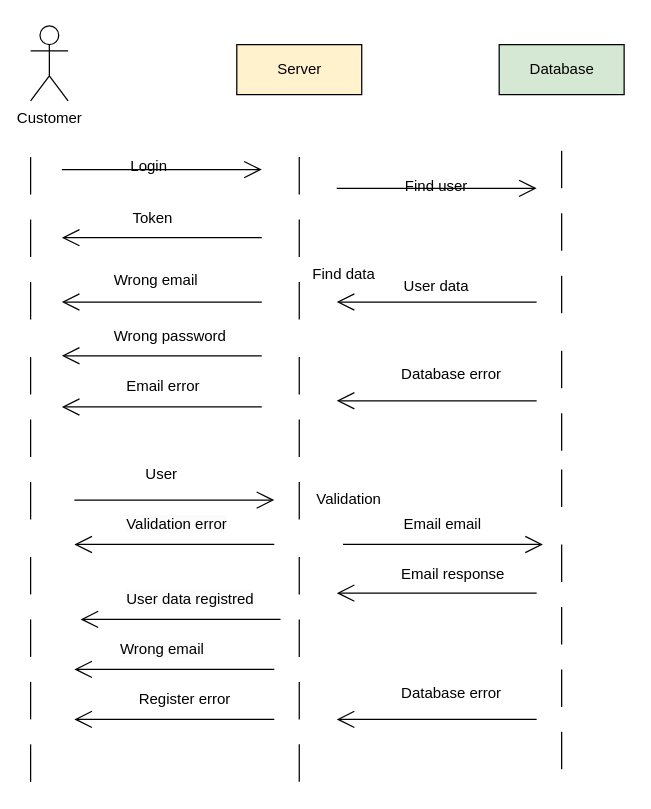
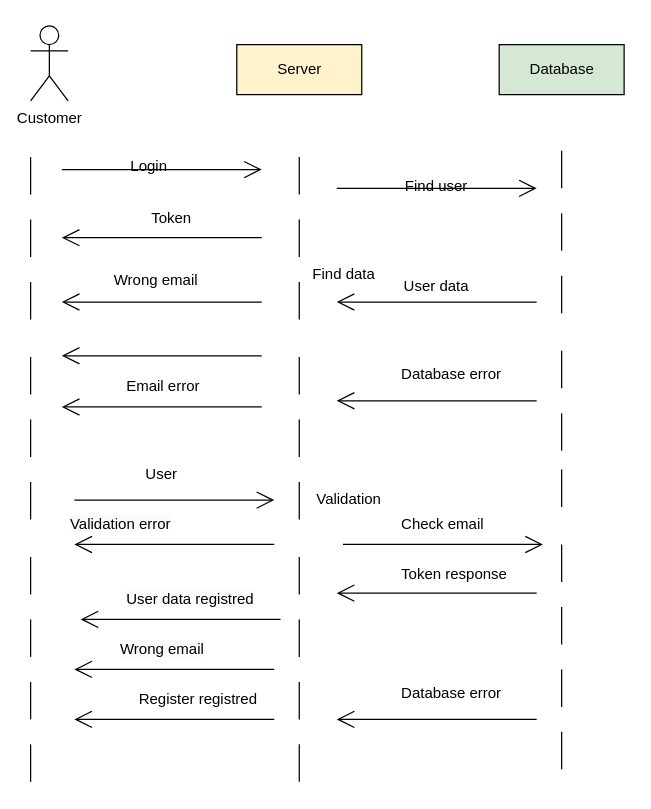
- <mxCell id="27" value="&lt;div style=&quot;text-align: center;&quot;&gt;&lt;span style=&quot;background-color: initial;&quot;&gt;Token&lt;/span&gt;&lt;/div&gt;" style="text;whiteSpace=wrap;html=1;" vertex="1" parent="1"><mxGeometry x="104" y="160" width="90" height="40" as="geometry" /></mxCell>
+ <mxCell id="27" value="&lt;div style=&quot;text-align: center;&quot;&gt;&lt;span style=&quot;background-color: initial;&quot;&gt;Token&lt;/span&gt;&lt;/div&gt;" style="text;whiteSpace=wrap;html=1;" vertex="1" parent="1"><mxGeometry x="119" y="160" width="90" height="40" as="geometry" /></mxCell>
- <mxCell id="31" value="&lt;div style=&quot;text-align: center;&quot;&gt;Wrong password&lt;/div&gt;" style="text;whiteSpace=wrap;html=1;" vertex="1" parent="1"><mxGeometry x="89" y="255" width="100" height="40" as="geometry" /></mxCell>
- <mxCell id="49" value="Email email" style="text;align=center;fontStyle=0;verticalAlign=middle;spacingLeft=3;spacingRight=3;strokeColor=none;rotatable=0;points=[[0,0.5],[1,0.5]];portConstraint=eastwest;" vertex="1" parent="1"><mxGeometry x="309" y="405" width="90" height="26" as="geometry" /></mxCell>
+ <mxCell id="49" value="Check email" style="text;align=center;fontStyle=0;verticalAlign=middle;spacingLeft=3;spacingRight=3;strokeColor=none;rotatable=0;points=[[0,0.5],[1,0.5]];portConstraint=eastwest;" vertex="1" parent="1"><mxGeometry x="309" y="405" width="90" height="26" as="geometry" /></mxCell>
- <mxCell id="52" value="&lt;span style=&quot;color: rgb(0, 0, 0); font-family: Helvetica; font-size: 12px; font-style: normal; font-variant-ligatures: normal; font-variant-caps: normal; font-weight: 400; letter-spacing: normal; orphans: 2; text-align: center; text-indent: 0px; text-transform: none; widows: 2; word-spacing: 0px; -webkit-text-stroke-width: 0px; background-color: rgb(251, 251, 251); text-decoration-thickness: initial; text-decoration-style: initial; text-decoration-color: initial; float: none; display: inline !important;&quot;&gt;Validation error&lt;/span&gt;" style="text;whiteSpace=wrap;html=1;" vertex="1" parent="1"><mxGeometry x="99" y="405" width="90" height="40" as="geometry" /></mxCell>
+ <mxCell id="52" value="&lt;span style=&quot;color: rgb(0, 0, 0); font-family: Helvetica; font-size: 12px; font-style: normal; font-variant-ligatures: normal; font-variant-caps: normal; font-weight: 400; letter-spacing: normal; orphans: 2; text-align: center; text-indent: 0px; text-transform: none; widows: 2; word-spacing: 0px; -webkit-text-stroke-width: 0px; background-color: rgb(251, 251, 251); text-decoration-thickness: initial; text-decoration-style: initial; text-decoration-color: initial; float: none; display: inline !important;&quot;&gt;Validation error&lt;/span&gt;" style="text;whiteSpace=wrap;html=1;" vertex="1" parent="1"><mxGeometry x="54" y="405" width="90" height="40" as="geometry" /></mxCell>
- <mxCell id="54" value="&lt;div style=&quot;text-align: center;&quot;&gt;Email response&lt;/div&gt;" style="text;whiteSpace=wrap;html=1;" vertex="1" parent="1"><mxGeometry x="319" y="445" width="100" height="40" as="geometry" /></mxCell>
+ <mxCell id="54" value="&lt;div style=&quot;text-align: center;&quot;&gt;Token response&lt;/div&gt;" style="text;whiteSpace=wrap;html=1;" vertex="1" parent="1"><mxGeometry x="319" y="445" width="100" height="40" as="geometry" /></mxCell>
- <mxCell id="60" value="&lt;div style=&quot;text-align: center;&quot;&gt;Register error&lt;/div&gt;" style="text;whiteSpace=wrap;html=1;" vertex="1" parent="1"><mxGeometry x="109" y="545" width="100" height="40" as="geometry" /></mxCell>
+ <mxCell id="60" value="&lt;div style=&quot;text-align: center;&quot;&gt;Register registred&lt;/div&gt;" style="text;whiteSpace=wrap;html=1;" vertex="1" parent="1"><mxGeometry x="109" y="545" width="100" height="40" as="geometry" /></mxCell>
